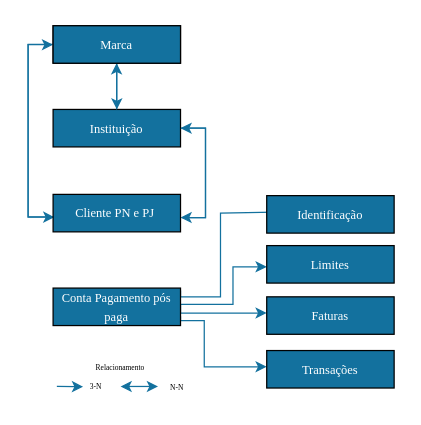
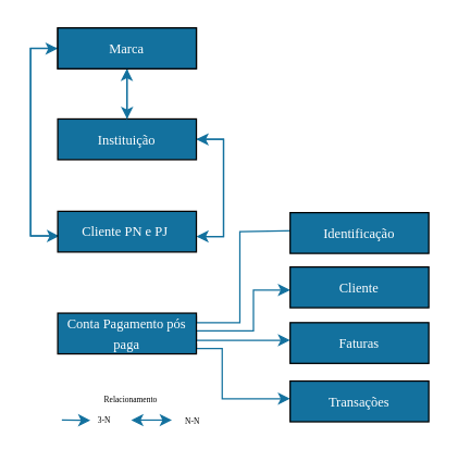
- <mxCell id="14" value="&lt;font face=&quot;Verdana&quot; style=&quot;font-size: 10px&quot; color=&quot;#ffffff&quot;&gt;Limites&lt;/font&gt;" style="rounded=0;whiteSpace=wrap;html=1;fillColor=#13719E;strokeColor=#000000;" parent="1" vertex="1"><mxGeometry x="213" y="196" width="102" height="30" as="geometry" /></mxCell>
+ <mxCell id="14" value="&lt;font face=&quot;Verdana&quot; style=&quot;font-size: 10px&quot; color=&quot;#ffffff&quot;&gt;Cliente&lt;/font&gt;" style="rounded=0;whiteSpace=wrap;html=1;fillColor=#13719E;strokeColor=#000000;" parent="1" vertex="1"><mxGeometry x="213" y="196" width="102" height="30" as="geometry" /></mxCell>
